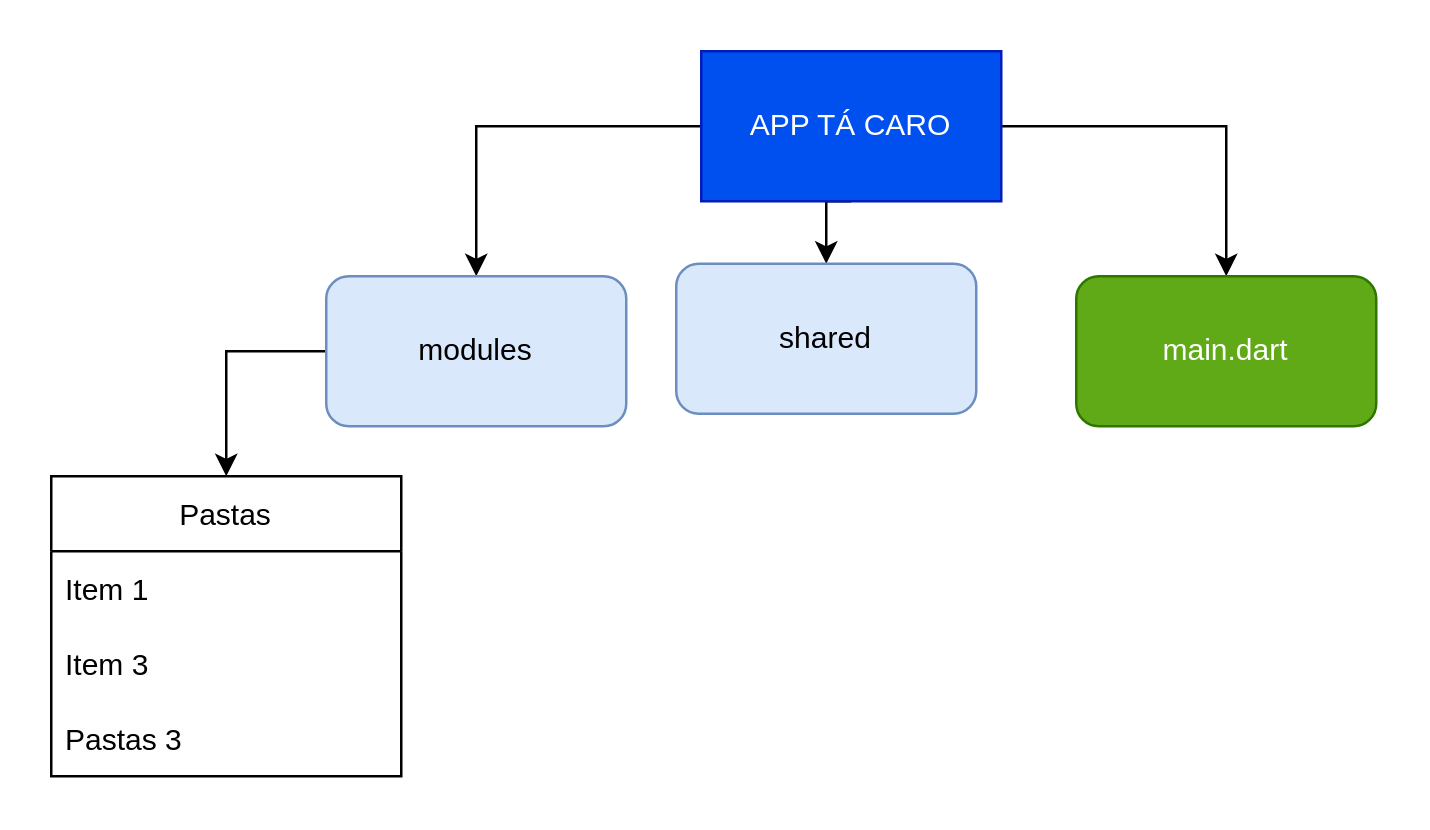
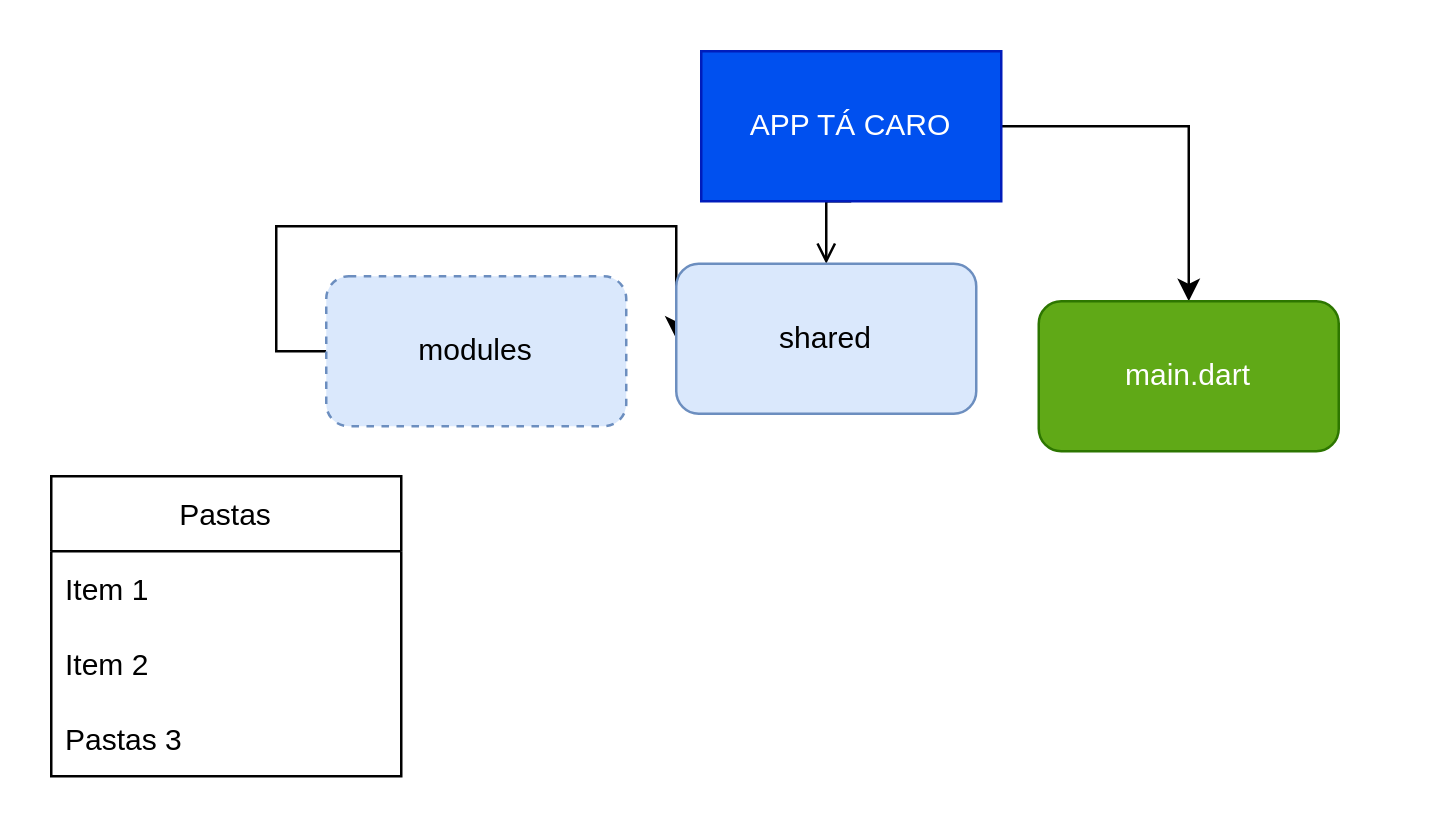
- <mxCell id="2" style="edgeStyle=orthogonalEdgeStyle;rounded=0;orthogonalLoop=1;jettySize=auto;html=1;exitX=0;exitY=0.5;exitDx=0;exitDy=0;entryX=0.5;entryY=0;entryDx=0;entryDy=0;" edge="1" parent="1" source="5" target="7"><mxGeometry relative="1" as="geometry" /></mxCell>
- <mxCell id="3" style="edgeStyle=orthogonalEdgeStyle;rounded=0;orthogonalLoop=1;jettySize=auto;html=1;exitX=0.5;exitY=1;exitDx=0;exitDy=0;entryX=0.5;entryY=0;entryDx=0;entryDy=0;" edge="1" parent="1" source="5" target="8"><mxGeometry relative="1" as="geometry" /></mxCell>
+ <mxCell id="3" style="edgeStyle=orthogonalEdgeStyle;rounded=0;orthogonalLoop=1;jettySize=auto;html=1;exitX=0.5;exitY=1;exitDx=0;exitDy=0;entryX=0.5;entryY=0;entryDx=0;entryDy=0;endArrow=open;" edge="1" parent="1" source="5" target="8"><mxGeometry relative="1" as="geometry" /></mxCell>
- <mxCell id="7" value="modules" style="rounded=1;whiteSpace=wrap;html=1;fillColor=#dae8fc;strokeColor=#6c8ebf;" vertex="1" parent="1"><mxGeometry x="130" y="110" width="120" height="60" as="geometry" /></mxCell>
+ <mxCell id="7" value="modules" style="rounded=1;whiteSpace=wrap;html=1;fillColor=#dae8fc;strokeColor=#6c8ebf;dashed=1;" vertex="1" parent="1"><mxGeometry x="130" y="110" width="120" height="60" as="geometry" /></mxCell>
- <mxCell id="9" value="main.dart" style="rounded=1;whiteSpace=wrap;html=1;fillColor=#60a917;strokeColor=#2D7600;fontColor=#ffffff;" vertex="1" parent="1"><mxGeometry x="430" y="110" width="120" height="60" as="geometry" /></mxCell>
+ <mxCell id="9" value="main.dart" style="rounded=1;whiteSpace=wrap;html=1;fillColor=#60a917;strokeColor=#2D7600;fontColor=#ffffff;" vertex="1" parent="1"><mxGeometry x="415" y="120" width="120" height="60" as="geometry" /></mxCell>
- <mxCell id="6" style="edgeStyle=orthogonalEdgeStyle;rounded=0;orthogonalLoop=1;jettySize=auto;html=1;exitX=0;exitY=0.5;exitDx=0;exitDy=0;entryX=0.5;entryY=0;entryDx=0;entryDy=0;" edge="1" parent="1" source="7" target="10"><mxGeometry relative="1" as="geometry" /></mxCell>
+ <mxCell id="6" style="edgeStyle=orthogonalEdgeStyle;rounded=0;orthogonalLoop=1;jettySize=auto;html=1;exitX=0;exitY=0.5;exitDx=0;exitDy=0;" edge="1" parent="1" source="7" target="8"><mxGeometry relative="1" as="geometry" /></mxCell>
- <mxCell id="12" value="Item 3" style="text;strokeColor=none;fillColor=none;align=left;verticalAlign=middle;spacingLeft=4;spacingRight=4;overflow=hidden;points=[[0,0.5],[1,0.5]];portConstraint=eastwest;rotatable=0;" vertex="1" parent="10"><mxGeometry y="60" width="140" height="30" as="geometry" /></mxCell>
+ <mxCell id="12" value="Item 2" style="text;strokeColor=none;fillColor=none;align=left;verticalAlign=middle;spacingLeft=4;spacingRight=4;overflow=hidden;points=[[0,0.5],[1,0.5]];portConstraint=eastwest;rotatable=0;" vertex="1" parent="10"><mxGeometry y="60" width="140" height="30" as="geometry" /></mxCell>
